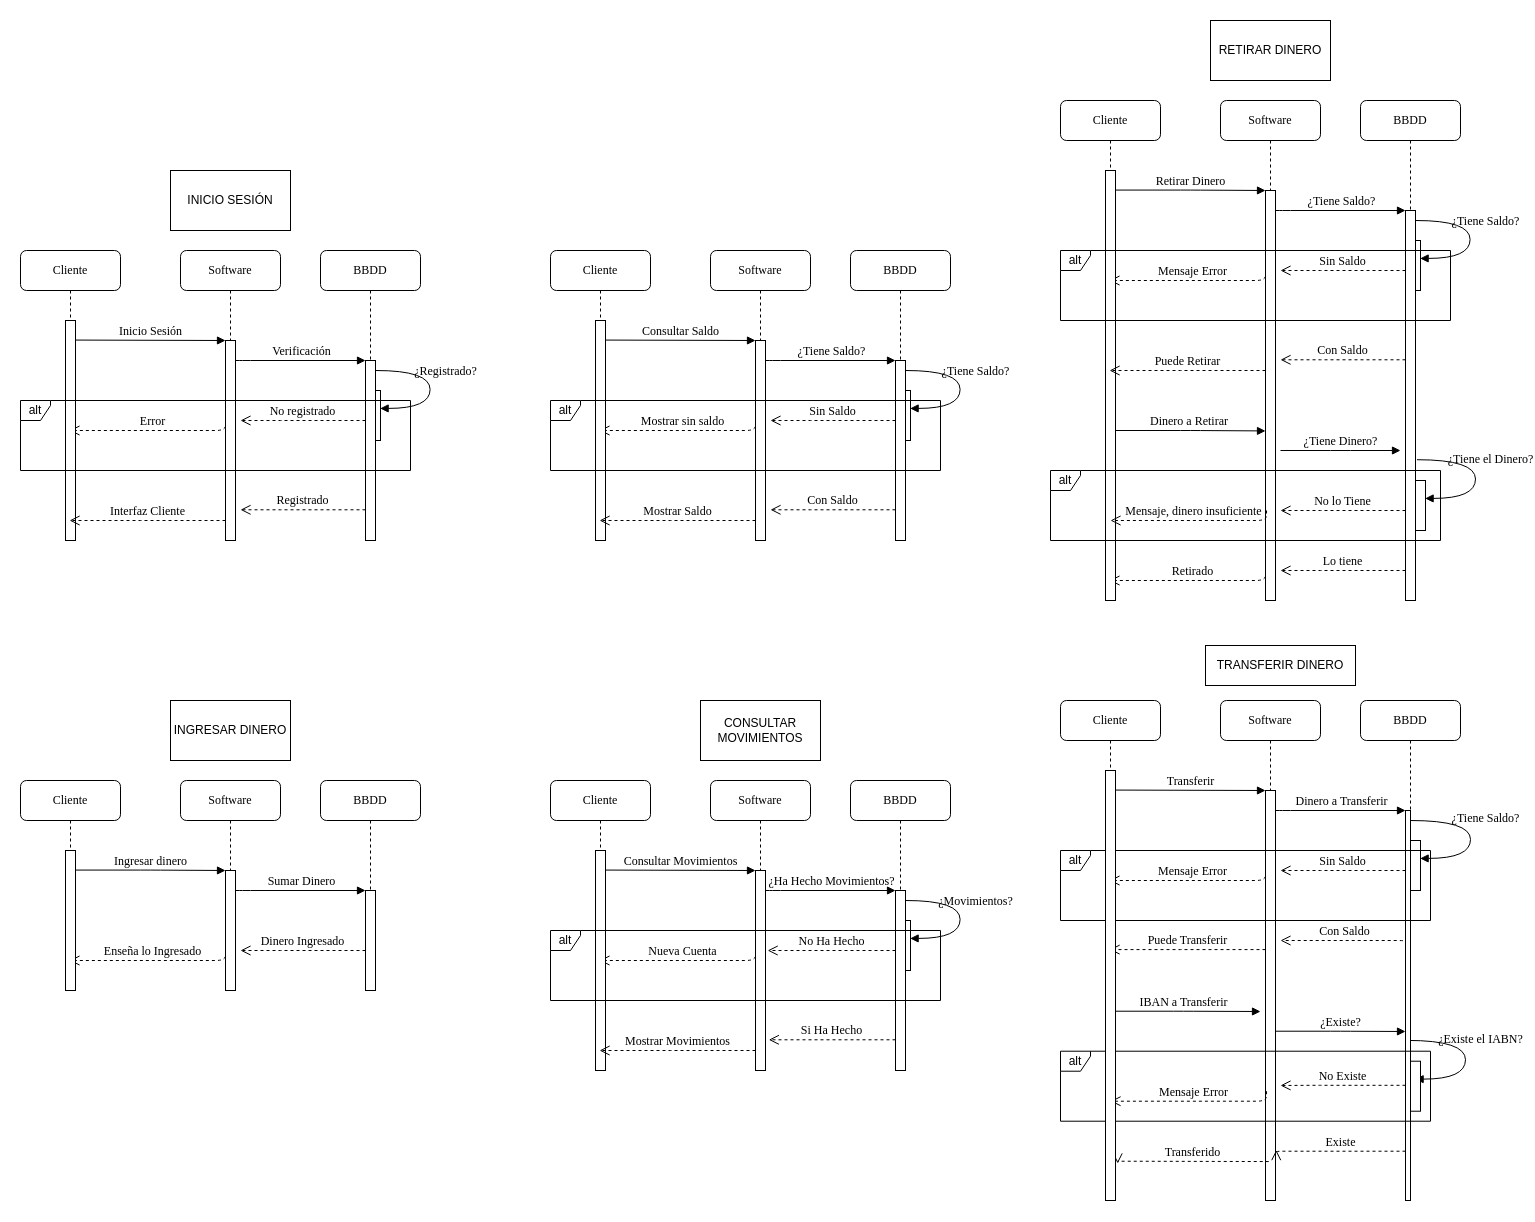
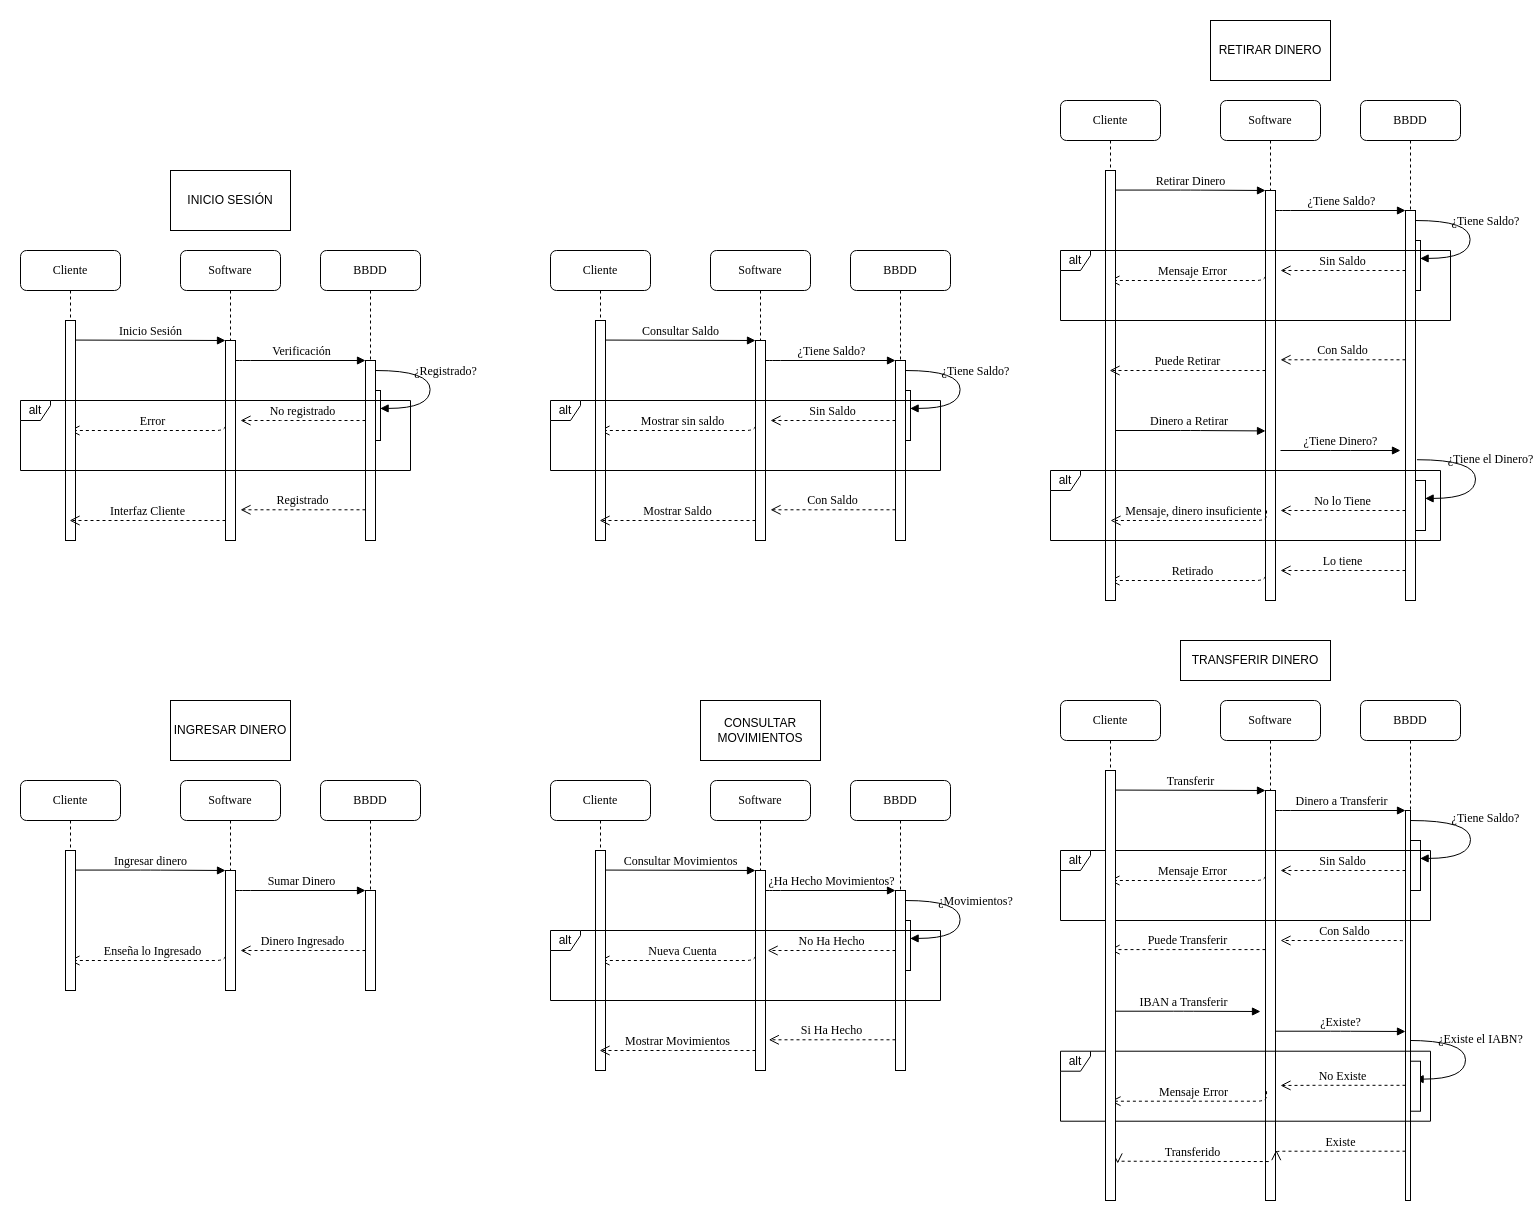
- <mxCell id="76" value="TRANSFERIR DINERO" style="rounded=0;whiteSpace=wrap;html=1;" vertex="1" parent="1"><mxGeometry x="1205" y="645" width="150" height="40" as="geometry" /></mxCell>
+ <mxCell id="76" value="TRANSFERIR DINERO" style="rounded=0;whiteSpace=wrap;html=1;" vertex="1" parent="1"><mxGeometry x="1180" y="640" width="150" height="40" as="geometry" /></mxCell>
